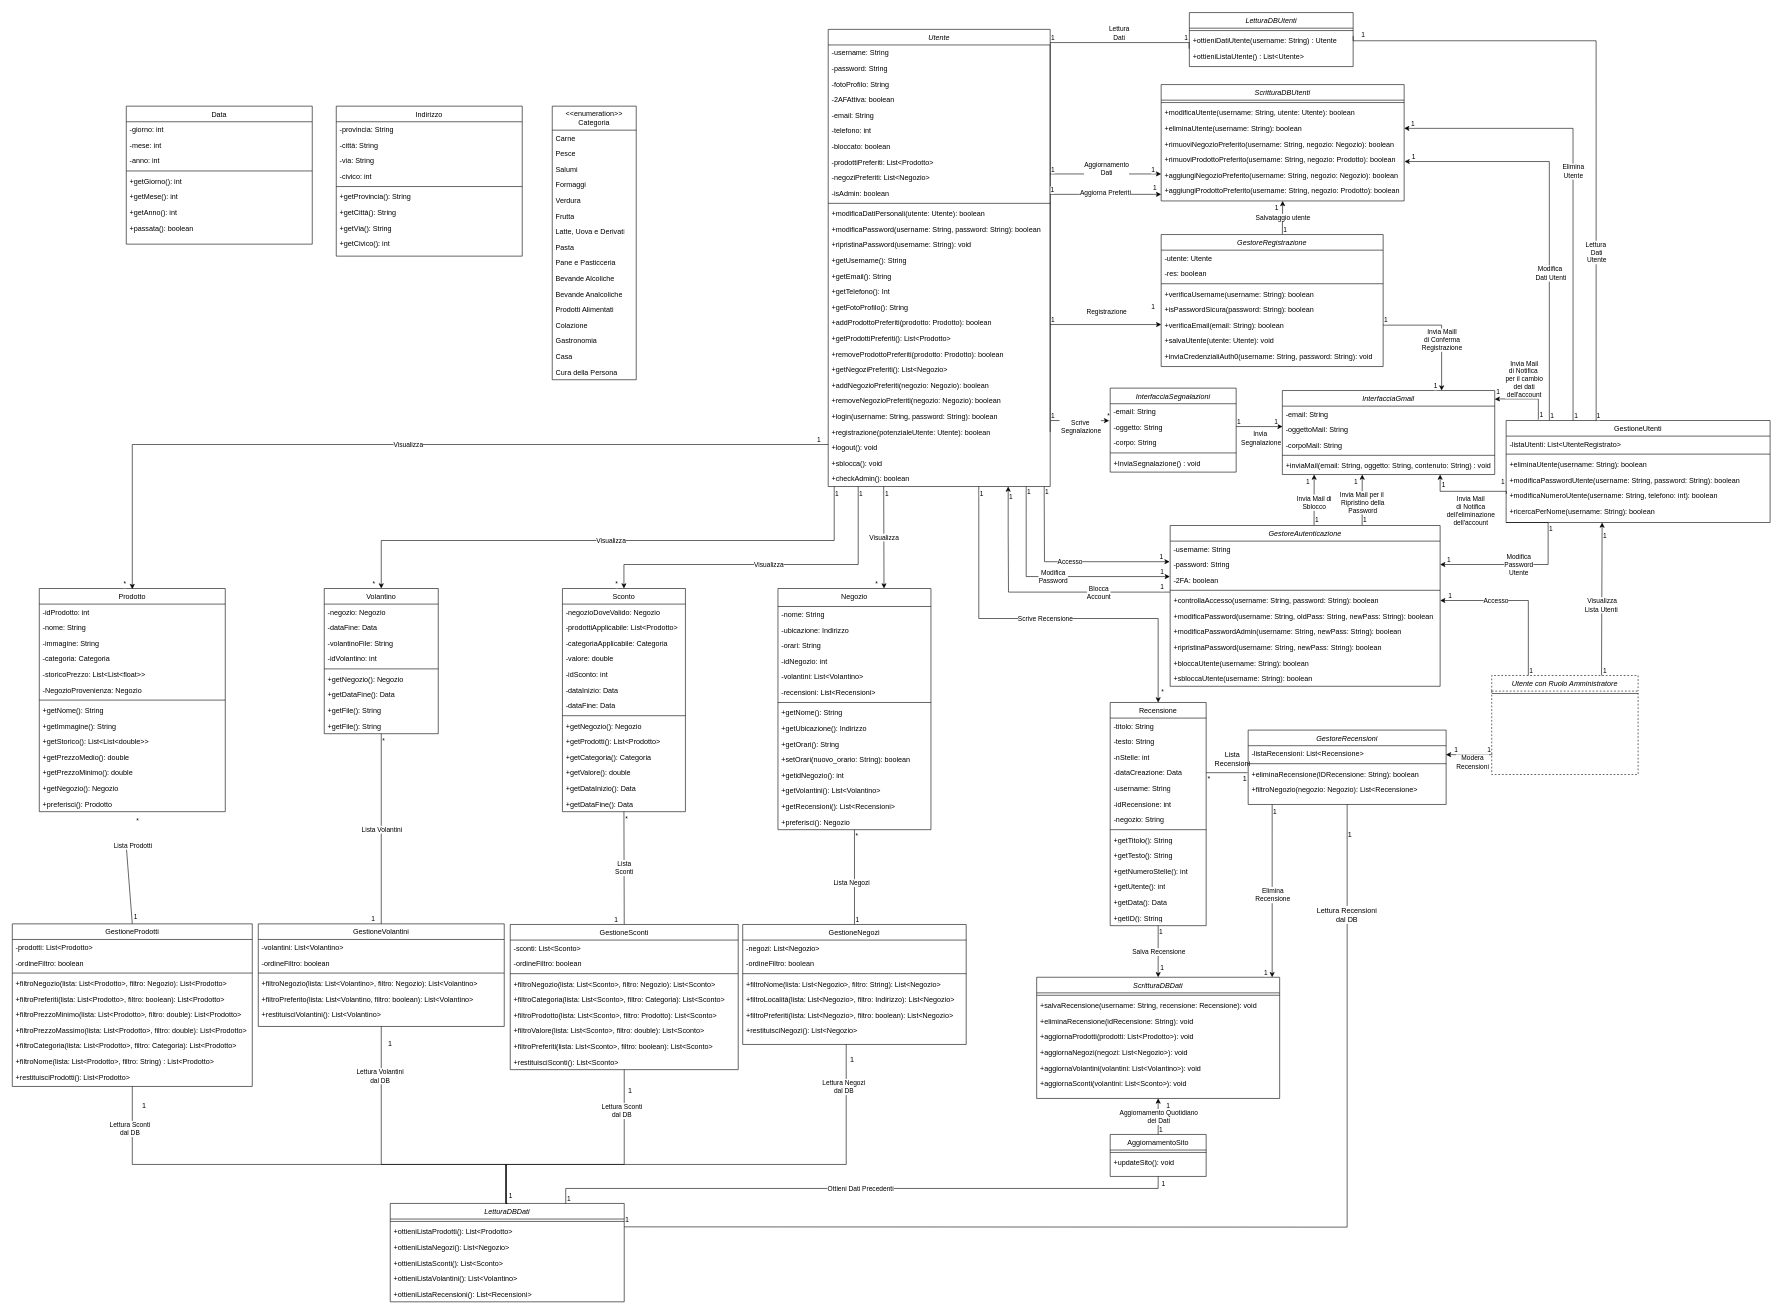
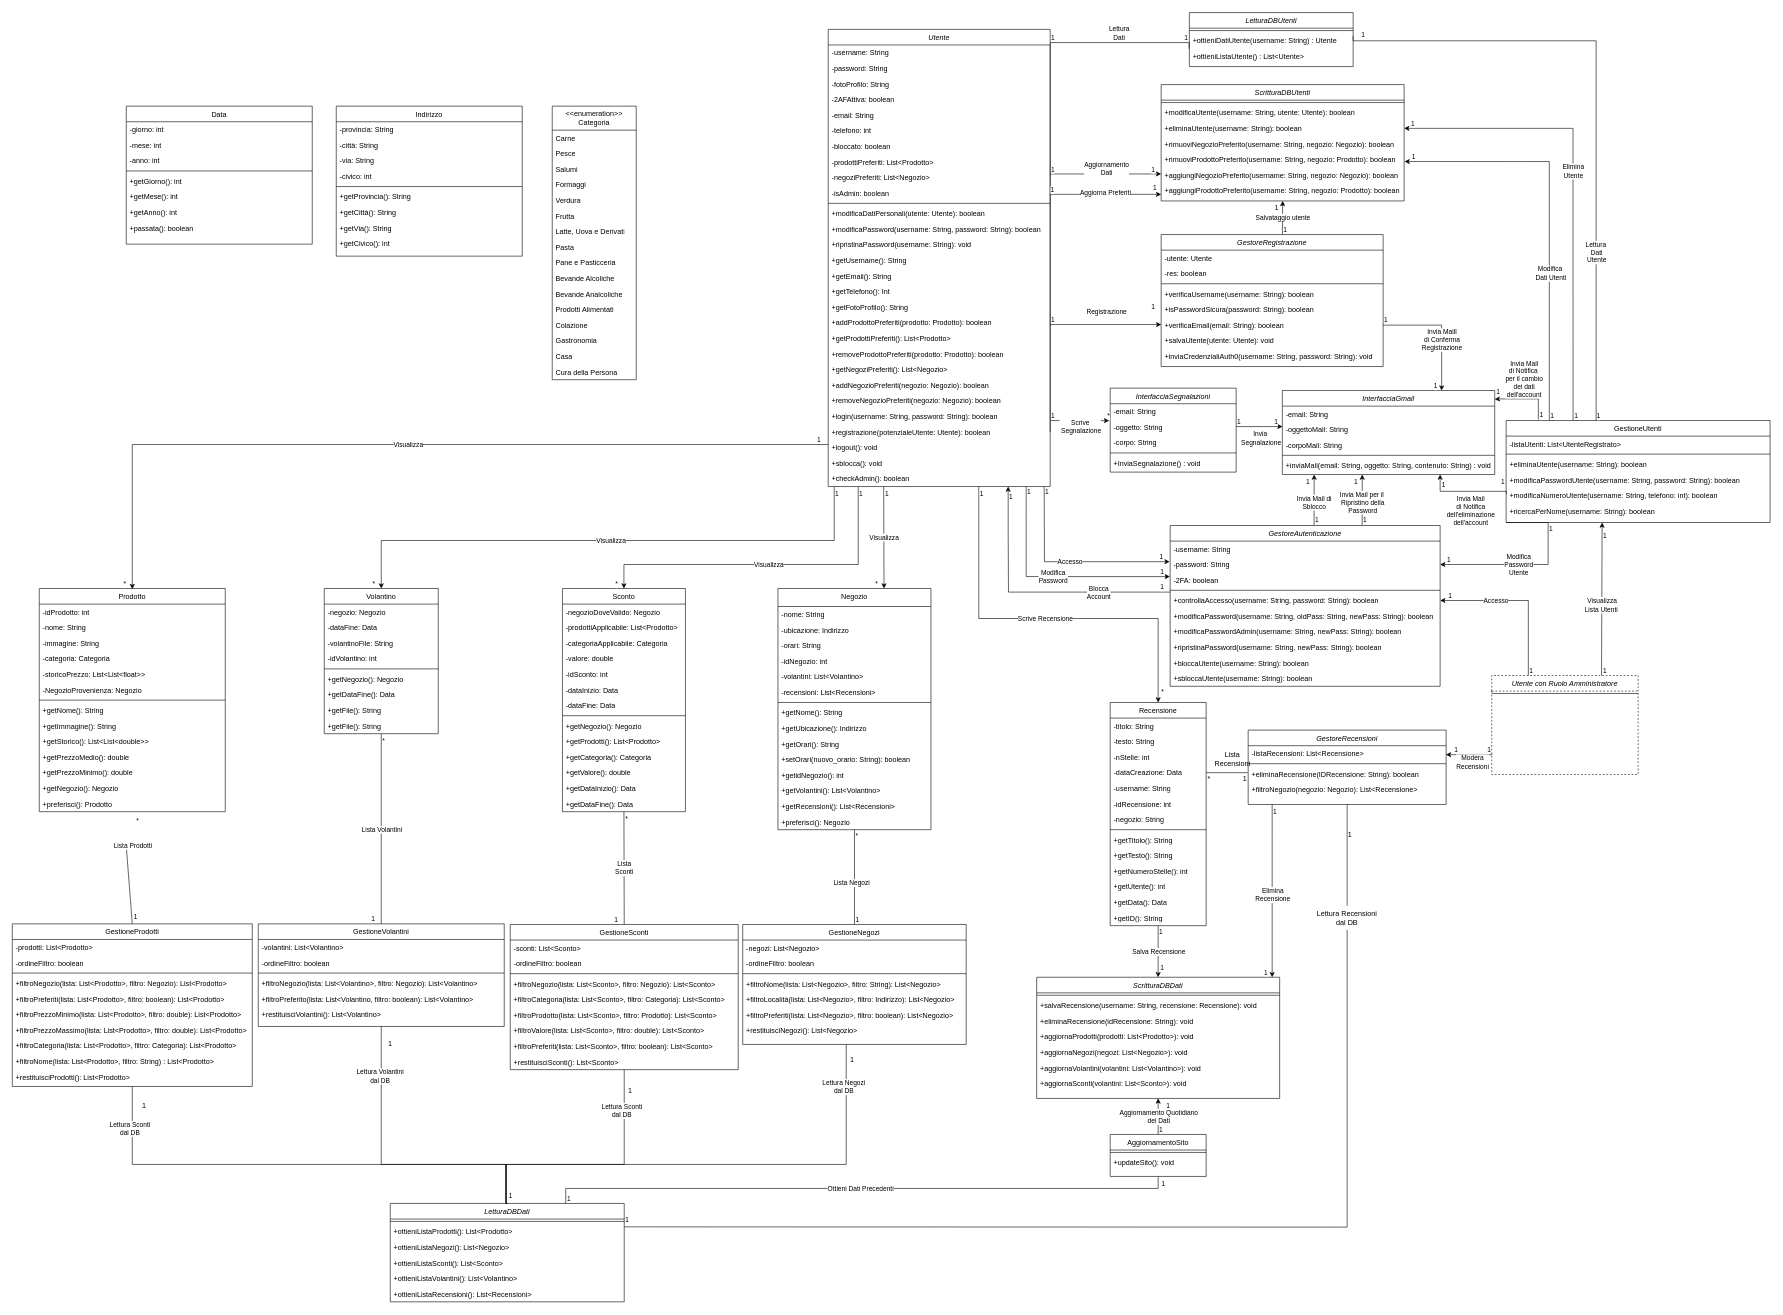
- <mxCell id="298" value="Lettura Recensioni dal DB" style="text;html=1;strokeColor=none;align=center;verticalAlign=middle;whiteSpace=wrap;rounded=0;fillColor=#ffffff;" parent="1" vertex="1"><mxGeometry x="2187.25" y="1509" width="115.5" height="30" as="geometry" /></mxCell>
+ <mxCell id="298" value="Lettura Recensioni dal DB" style="text;html=1;strokeColor=none;align=center;verticalAlign=middle;whiteSpace=wrap;rounded=0;fillColor=#ffffff;" parent="1" vertex="1"><mxGeometry x="2187.25" y="1509" width="115.5" height="40" as="geometry" /></mxCell>
